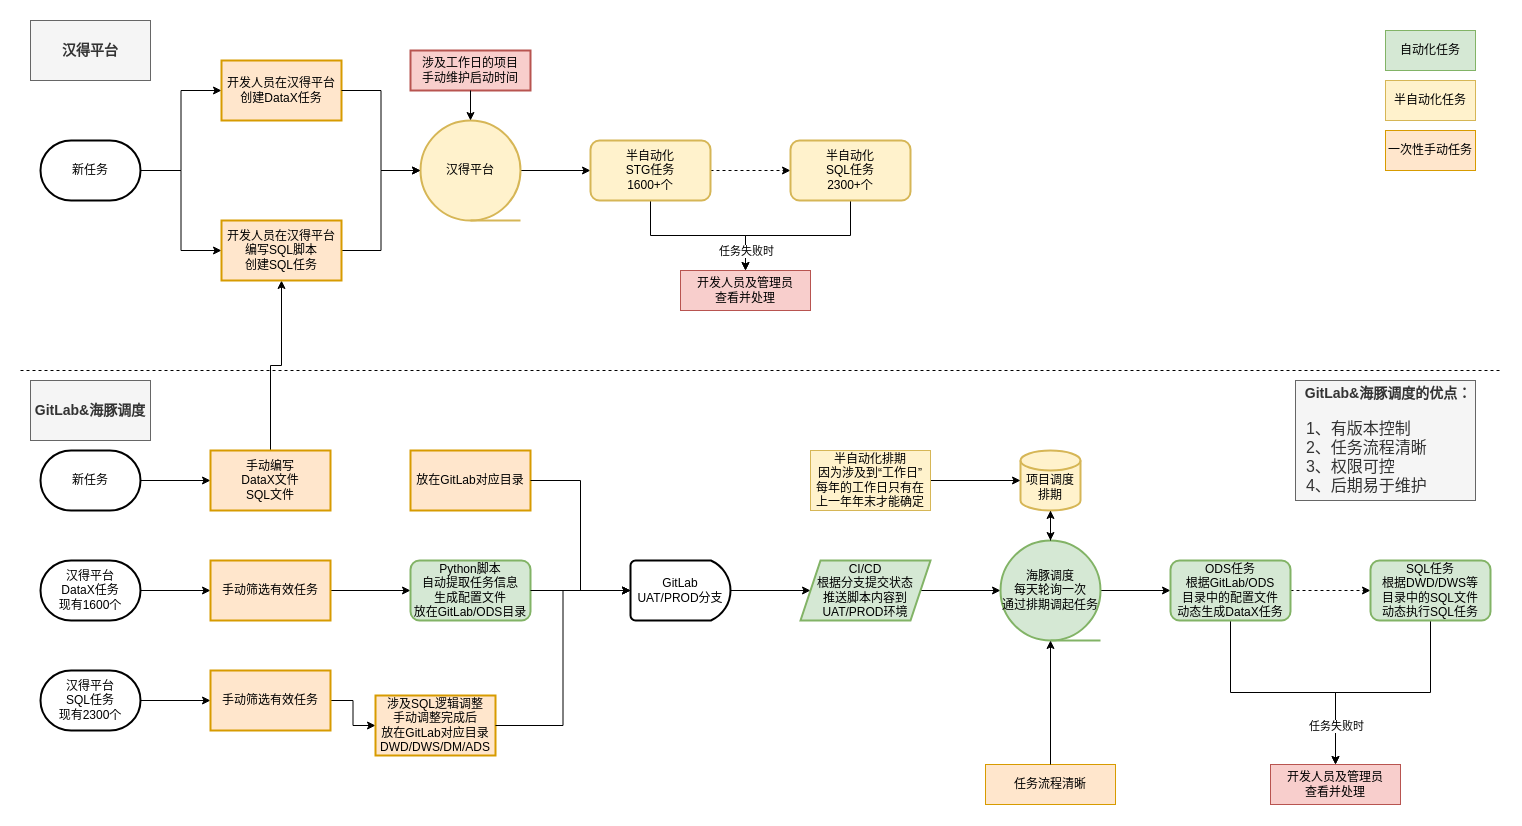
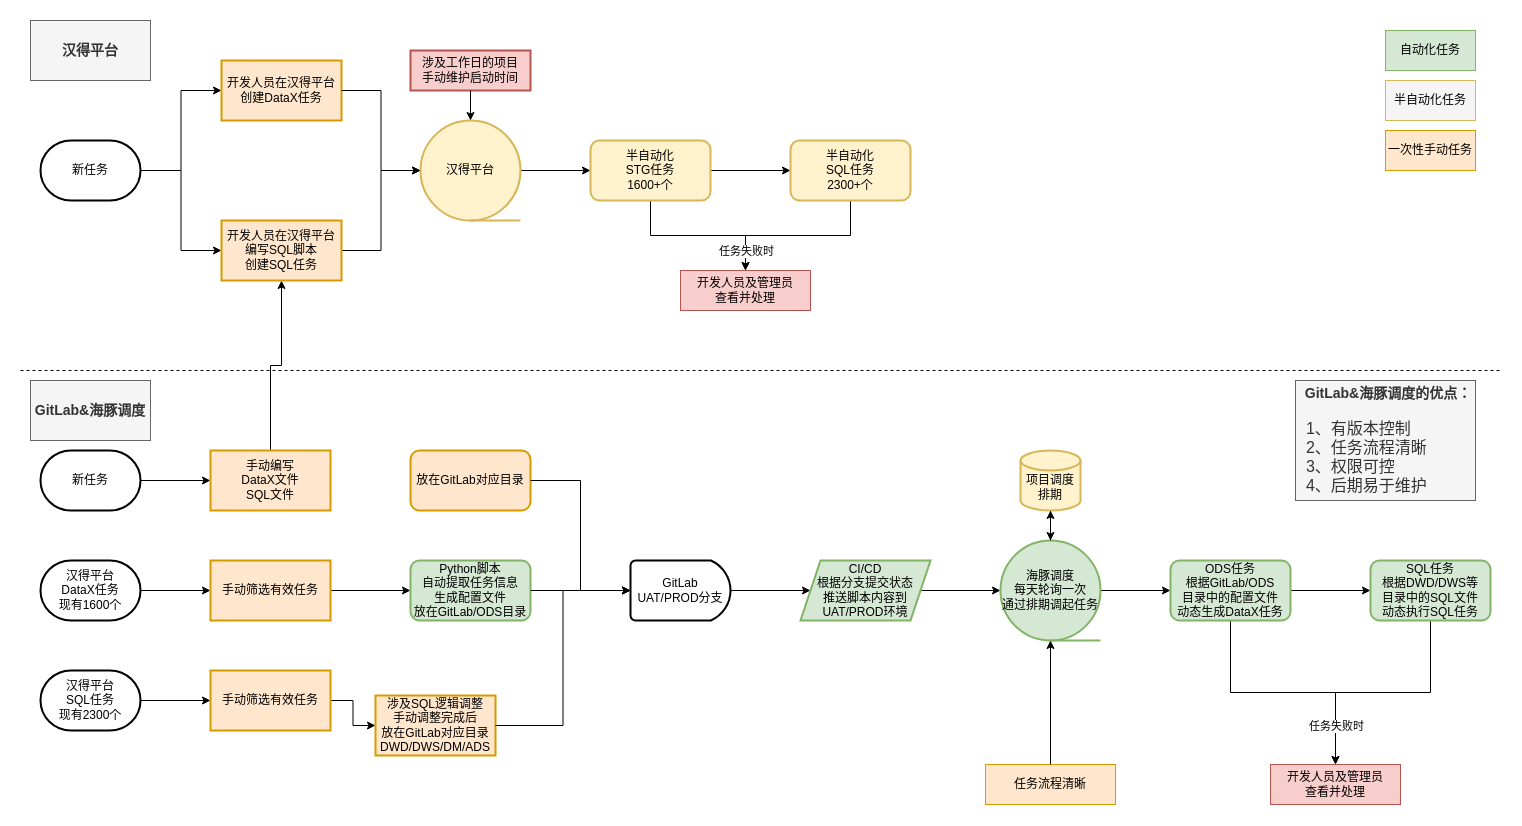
- <mxCell id="64" value="半自动化任务" style="whiteSpace=wrap;html=1;fillColor=#fff2cc;strokeColor=#d6b656;" vertex="1" parent="1"><mxGeometry x="1385" y="80" width="90" height="40" as="geometry" /></mxCell>
+ <mxCell id="64" value="半自动化任务" style="whiteSpace=wrap;html=1;fillColor=#f5f5f5;strokeColor=#d6b656;" vertex="1" parent="1"><mxGeometry x="1385" y="80" width="90" height="40" as="geometry" /></mxCell>
- <mxCell id="51" value="" style="edgeStyle=orthogonalEdgeStyle;rounded=0;orthogonalLoop=1;jettySize=auto;html=1;dashed=1;" edge="1" parent="1" source="53" target="56"><mxGeometry relative="1" as="geometry" /></mxCell>
+ <mxCell id="51" value="" style="edgeStyle=orthogonalEdgeStyle;rounded=0;orthogonalLoop=1;jettySize=auto;html=1;" edge="1" parent="1" source="53" target="56"><mxGeometry relative="1" as="geometry" /></mxCell>
- <mxCell id="16" value="放在GitLab对应目录" style="whiteSpace=wrap;html=1;fillColor=#ffe6cc;strokeColor=#d79b00;strokeWidth=2;" vertex="1" parent="1"><mxGeometry x="410" y="450" width="120" height="60" as="geometry" /></mxCell>
+ <mxCell id="16" value="放在GitLab对应目录" style="whiteSpace=wrap;html=1;fillColor=#ffe6cc;strokeColor=#d79b00;strokeWidth=2;rounded=1;" vertex="1" parent="1"><mxGeometry x="410" y="450" width="120" height="60" as="geometry" /></mxCell>
- <mxCell id="30" value="半自动化排期&lt;br&gt;因为涉及到“工作日”&lt;br&gt;每年的工作日只有在上一年年末才能确定" style="rounded=0;whiteSpace=wrap;html=1;fillColor=#fff2cc;strokeColor=#d6b656;" vertex="1" parent="1"><mxGeometry x="810" y="450" width="120" height="60" as="geometry" /></mxCell>
- <mxCell id="29" style="edgeStyle=orthogonalEdgeStyle;rounded=0;orthogonalLoop=1;jettySize=auto;html=1;" edge="1" parent="1" source="30" target="27"><mxGeometry relative="1" as="geometry" /></mxCell>
- <mxCell id="33" value="" style="edgeStyle=orthogonalEdgeStyle;rounded=0;orthogonalLoop=1;jettySize=auto;html=1;dashed=1;" edge="1" parent="1" source="35" target="38"><mxGeometry relative="1" as="geometry" /></mxCell>
+ <mxCell id="33" value="" style="edgeStyle=orthogonalEdgeStyle;rounded=0;orthogonalLoop=1;jettySize=auto;html=1;" edge="1" parent="1" source="35" target="38"><mxGeometry relative="1" as="geometry" /></mxCell>
